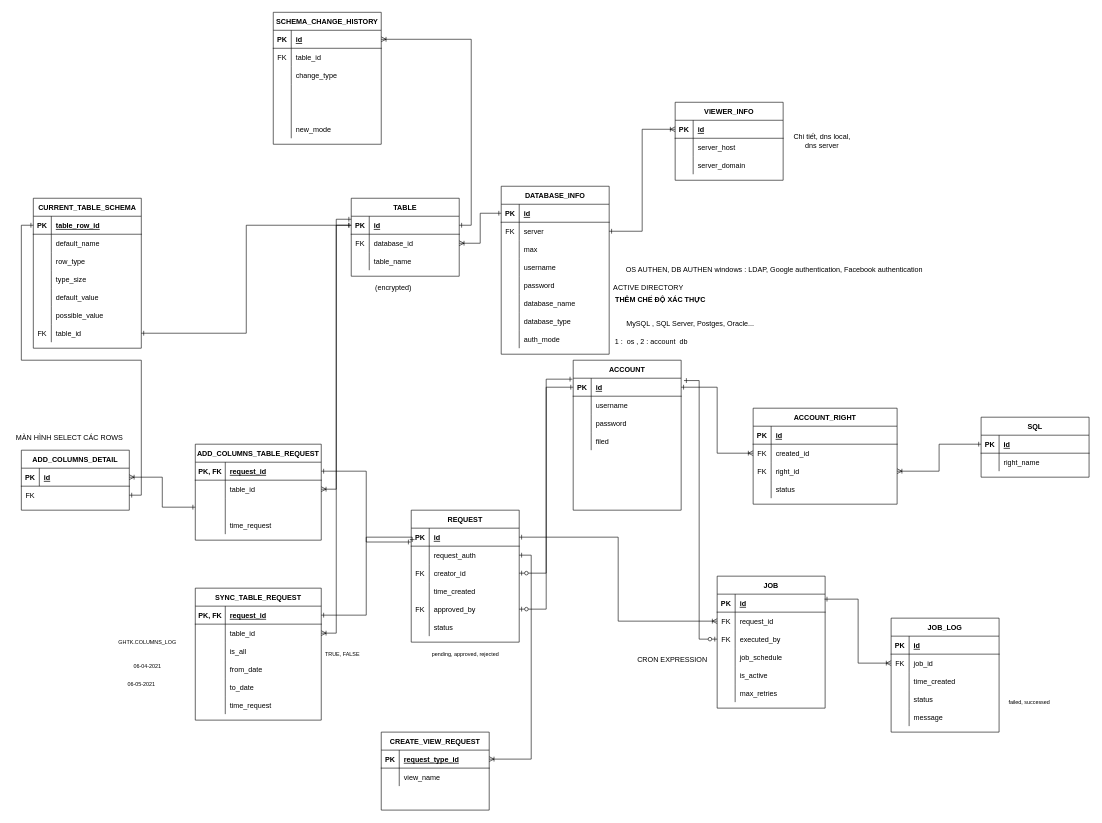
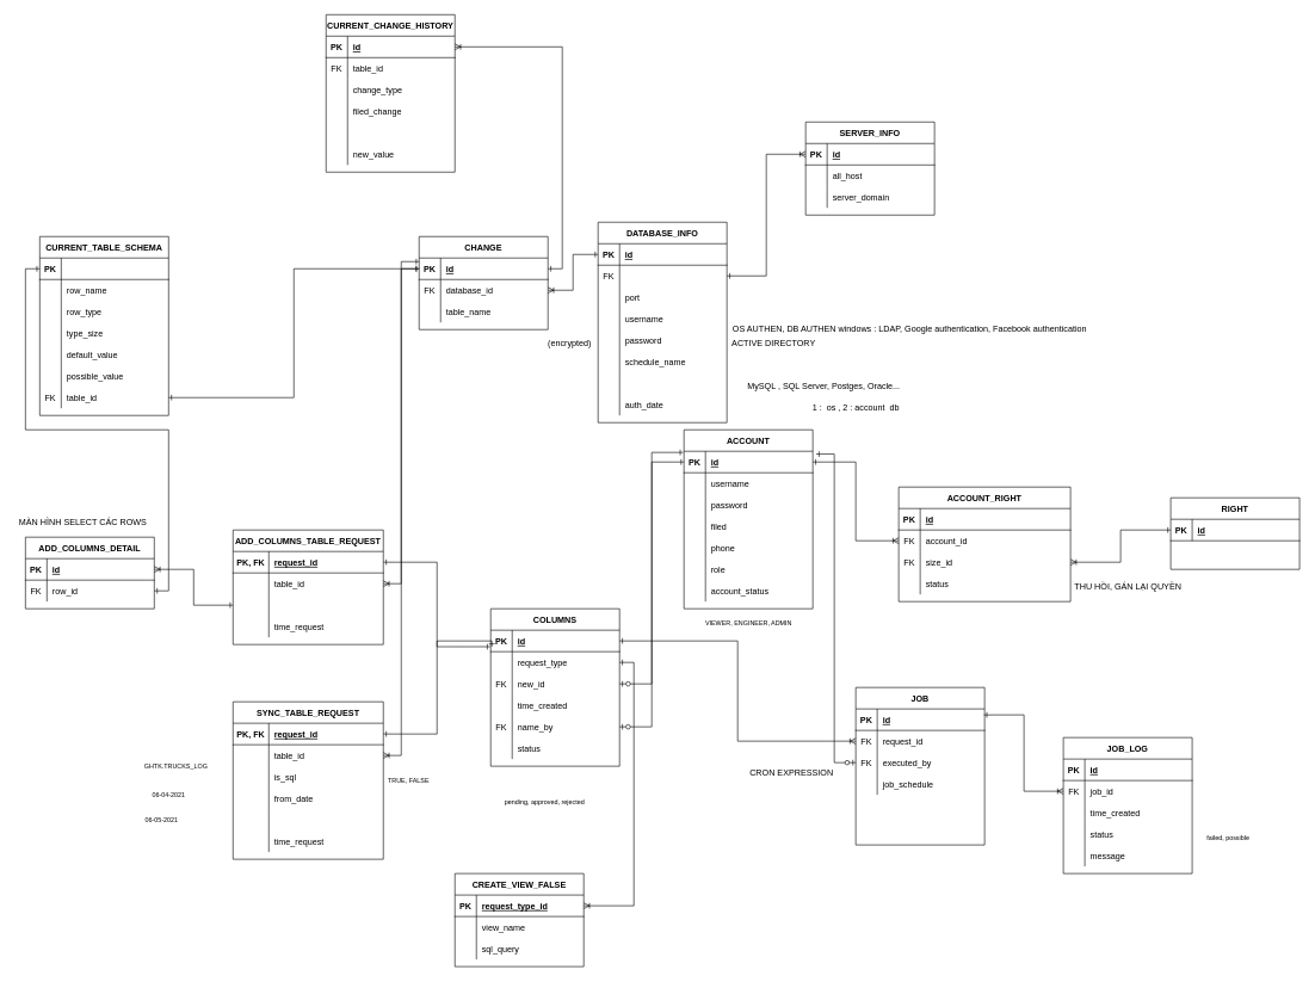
- <mxCell id="183" value="SCHEMA_CHANGE_HISTORY" style="shape=table;startSize=30;container=1;collapsible=1;childLayout=tableLayout;fixedRows=1;rowLines=0;fontStyle=1;align=center;resizeLast=1;" parent="1" vertex="1"><mxGeometry x="455" y="20" width="180" height="220" as="geometry" /></mxCell>
+ <mxCell id="183" value="CURRENT_CHANGE_HISTORY" style="shape=table;startSize=30;container=1;collapsible=1;childLayout=tableLayout;fixedRows=1;rowLines=0;fontStyle=1;align=center;resizeLast=1;" parent="1" vertex="1"><mxGeometry x="455" y="20" width="180" height="220" as="geometry" /></mxCell>
+ <mxCell id="195" value="filed_change" style="shape=partialRectangle;connectable=0;fillColor=none;top=0;left=0;bottom=0;right=0;align=left;spacingLeft=6;overflow=hidden;" parent="193" vertex="1"><mxGeometry x="30" width="150" height="30" as="geometry" /></mxCell>
- <mxCell id="128" value="VIEWER_INFO" style="shape=table;startSize=30;container=1;collapsible=1;childLayout=tableLayout;fixedRows=1;rowLines=0;fontStyle=1;align=center;resizeLast=1;" parent="1" vertex="1"><mxGeometry x="1125" y="170" width="180" height="130" as="geometry" /></mxCell>
+ <mxCell id="128" value="SERVER_INFO" style="shape=table;startSize=30;container=1;collapsible=1;childLayout=tableLayout;fixedRows=1;rowLines=0;fontStyle=1;align=center;resizeLast=1;" parent="1" vertex="1"><mxGeometry x="1125" y="170" width="180" height="130" as="geometry" /></mxCell>
- <mxCell id="200" value="new_mode" style="shape=partialRectangle;connectable=0;fillColor=none;top=0;left=0;bottom=0;right=0;align=left;spacingLeft=6;overflow=hidden;" parent="198" vertex="1"><mxGeometry x="30" width="150" height="30" as="geometry" /></mxCell>
+ <mxCell id="200" value="new_value" style="shape=partialRectangle;connectable=0;fillColor=none;top=0;left=0;bottom=0;right=0;align=left;spacingLeft=6;overflow=hidden;" parent="198" vertex="1"><mxGeometry x="30" width="150" height="30" as="geometry" /></mxCell>
- <mxCell id="258" value="Chi tiết, dns local, dns server" style="text;html=1;strokeColor=none;fillColor=none;align=center;verticalAlign=middle;whiteSpace=wrap;rounded=0;" parent="1" vertex="1"><mxGeometry x="1315" y="207.5" width="110" height="55" as="geometry" /></mxCell>
- <mxCell id="134" value="server_host" style="shape=partialRectangle;connectable=0;fillColor=none;top=0;left=0;bottom=0;right=0;align=left;spacingLeft=6;overflow=hidden;" parent="132" vertex="1"><mxGeometry x="30" width="150" height="30" as="geometry" /></mxCell>
+ <mxCell id="134" value="all_host" style="shape=partialRectangle;connectable=0;fillColor=none;top=0;left=0;bottom=0;right=0;align=left;spacingLeft=6;overflow=hidden;" parent="132" vertex="1"><mxGeometry x="30" width="150" height="30" as="geometry" /></mxCell>
- <mxCell id="92" value="TABLE" style="shape=table;startSize=30;container=1;collapsible=1;childLayout=tableLayout;fixedRows=1;rowLines=0;fontStyle=1;align=center;resizeLast=1;" parent="1" vertex="1"><mxGeometry x="585" y="330" width="180" height="130" as="geometry" /></mxCell>
+ <mxCell id="92" value="CHANGE" style="shape=table;startSize=30;container=1;collapsible=1;childLayout=tableLayout;fixedRows=1;rowLines=0;fontStyle=1;align=center;resizeLast=1;" parent="1" vertex="1"><mxGeometry x="585" y="330" width="180" height="130" as="geometry" /></mxCell>
- <mxCell id="73" value="table_row_id" style="shape=partialRectangle;connectable=0;fillColor=none;top=0;left=0;bottom=0;right=0;align=left;spacingLeft=6;fontStyle=5;overflow=hidden;" parent="71" vertex="1"><mxGeometry x="30" width="150" height="30" as="geometry" /></mxCell>
- <mxCell id="108" value="server" style="shape=partialRectangle;connectable=0;fillColor=none;top=0;left=0;bottom=0;right=0;align=left;spacingLeft=6;overflow=hidden;" parent="106" vertex="1"><mxGeometry x="30" width="150" height="30" as="geometry" /></mxCell>
- <mxCell id="76" value="default_name" style="shape=partialRectangle;connectable=0;fillColor=none;top=0;left=0;bottom=0;right=0;align=left;spacingLeft=6;overflow=hidden;" parent="74" vertex="1"><mxGeometry x="30" width="150" height="30" as="geometry" /></mxCell>
+ <mxCell id="76" value="row_name" style="shape=partialRectangle;connectable=0;fillColor=none;top=0;left=0;bottom=0;right=0;align=left;spacingLeft=6;overflow=hidden;" parent="74" vertex="1"><mxGeometry x="30" width="150" height="30" as="geometry" /></mxCell>
- <mxCell id="111" value="max" style="shape=partialRectangle;connectable=0;fillColor=none;top=0;left=0;bottom=0;right=0;align=left;spacingLeft=6;overflow=hidden;" parent="109" vertex="1"><mxGeometry x="30" width="150" height="30" as="geometry" /></mxCell>
+ <mxCell id="111" value="port" style="shape=partialRectangle;connectable=0;fillColor=none;top=0;left=0;bottom=0;right=0;align=left;spacingLeft=6;overflow=hidden;" parent="109" vertex="1"><mxGeometry x="30" width="150" height="30" as="geometry" /></mxCell>
- <mxCell id="259" value="OS AUTHEN, DB AUTHEN windows : LDAP, Google authentication, Facebook authentication" style="text;html=1;align=center;verticalAlign=middle;resizable=0;points=[];autosize=1;strokeColor=none;" parent="1" vertex="1"><mxGeometry x="1035" y="440" width="510" height="20" as="geometry" /></mxCell>
+ <mxCell id="259" value="OS AUTHEN, DB AUTHEN windows : LDAP, Google authentication, Facebook authentication" style="text;html=1;align=center;verticalAlign=middle;resizable=0;points=[];autosize=1;strokeColor=none;" parent="1" vertex="1"><mxGeometry x="1015" y="450" width="510" height="20" as="geometry" /></mxCell>
- <mxCell id="139" value="&lt;span style=&quot;text-align: left&quot;&gt;(encrypted)&lt;/span&gt;" style="text;html=1;align=center;verticalAlign=middle;resizable=0;points=[];autosize=1;strokeColor=none;" parent="1" vertex="1"><mxGeometry x="615" y="470" width="80" height="20" as="geometry" /></mxCell>
+ <mxCell id="139" value="&lt;span style=&quot;text-align: left&quot;&gt;(encrypted)&lt;/span&gt;" style="text;html=1;align=center;verticalAlign=middle;resizable=0;points=[];autosize=1;strokeColor=none;" parent="1" vertex="1"><mxGeometry x="755" y="470" width="80" height="20" as="geometry" /></mxCell>
- <mxCell id="261" value="&lt;b&gt;THÊM CHẾ ĐỘ XÁC THỰC&lt;/b&gt;" style="text;html=1;align=center;verticalAlign=middle;resizable=0;points=[];autosize=1;strokeColor=none;" parent="1" vertex="1"><mxGeometry x="1015" y="490" width="170" height="20" as="geometry" /></mxCell>
- <mxCell id="120" value="database_name" style="shape=partialRectangle;connectable=0;fillColor=none;top=0;left=0;bottom=0;right=0;align=left;spacingLeft=6;overflow=hidden;" parent="118" vertex="1"><mxGeometry x="30" width="150" height="30" as="geometry" /></mxCell>
+ <mxCell id="120" value="schedule_name" style="shape=partialRectangle;connectable=0;fillColor=none;top=0;left=0;bottom=0;right=0;align=left;spacingLeft=6;overflow=hidden;" parent="118" vertex="1"><mxGeometry x="30" width="150" height="30" as="geometry" /></mxCell>
- <mxCell id="123" value="database_type" style="shape=partialRectangle;connectable=0;fillColor=none;top=0;left=0;bottom=0;right=0;align=left;spacingLeft=6;overflow=hidden;" parent="121" vertex="1"><mxGeometry x="30" width="150" height="30" as="geometry" /></mxCell>
- <mxCell id="126" value="auth_mode " style="shape=partialRectangle;connectable=0;fillColor=none;top=0;left=0;bottom=0;right=0;align=left;spacingLeft=6;overflow=hidden;" parent="124" vertex="1"><mxGeometry x="30" width="150" height="30" as="geometry" /></mxCell>
+ <mxCell id="126" value="auth_date " style="shape=partialRectangle;connectable=0;fillColor=none;top=0;left=0;bottom=0;right=0;align=left;spacingLeft=6;overflow=hidden;" parent="124" vertex="1"><mxGeometry x="30" width="150" height="30" as="geometry" /></mxCell>
- <mxCell id="262" value="1 :&amp;nbsp; os , 2 : account&amp;nbsp; db" style="text;html=1;align=center;verticalAlign=middle;resizable=0;points=[];autosize=1;strokeColor=none;" parent="1" vertex="1"><mxGeometry x="1015" y="560" width="140" height="20" as="geometry" /></mxCell>
+ <mxCell id="262" value="1 :&amp;nbsp; os , 2 : account&amp;nbsp; db" style="text;html=1;align=center;verticalAlign=middle;resizable=0;points=[];autosize=1;strokeColor=none;" parent="1" vertex="1"><mxGeometry x="1125" y="560" width="140" height="20" as="geometry" /></mxCell>
- <mxCell id="162" value="SQL" style="shape=table;startSize=30;container=1;collapsible=1;childLayout=tableLayout;fixedRows=1;rowLines=0;fontStyle=1;align=center;resizeLast=1;" parent="1" vertex="1"><mxGeometry x="1635" y="695" width="180" height="100" as="geometry" /></mxCell>
+ <mxCell id="162" value="RIGHT" style="shape=table;startSize=30;container=1;collapsible=1;childLayout=tableLayout;fixedRows=1;rowLines=0;fontStyle=1;align=center;resizeLast=1;" parent="1" vertex="1"><mxGeometry x="1635" y="695" width="180" height="100" as="geometry" /></mxCell>
- <mxCell id="175" value="created_id" style="shape=partialRectangle;connectable=0;fillColor=none;top=0;left=0;bottom=0;right=0;align=left;spacingLeft=6;overflow=hidden;" parent="173" vertex="1"><mxGeometry x="30" width="210" height="30" as="geometry" /></mxCell>
+ <mxCell id="175" value="account_id" style="shape=partialRectangle;connectable=0;fillColor=none;top=0;left=0;bottom=0;right=0;align=left;spacingLeft=6;overflow=hidden;" parent="173" vertex="1"><mxGeometry x="30" width="210" height="30" as="geometry" /></mxCell>
+ <mxCell id="155" value="phone" style="shape=partialRectangle;connectable=0;fillColor=none;top=0;left=0;bottom=0;right=0;align=left;spacingLeft=6;overflow=hidden;" parent="153" vertex="1"><mxGeometry x="30" width="150" height="30" as="geometry" /></mxCell>
- <mxCell id="168" value="right_name" style="shape=partialRectangle;connectable=0;fillColor=none;top=0;left=0;bottom=0;right=0;align=left;spacingLeft=6;overflow=hidden;" parent="166" vertex="1"><mxGeometry x="30" width="150" height="30" as="geometry" /></mxCell>
- <mxCell id="178" value="right_id" style="shape=partialRectangle;connectable=0;fillColor=none;top=0;left=0;bottom=0;right=0;align=left;spacingLeft=6;overflow=hidden;" parent="176" vertex="1"><mxGeometry x="30" width="210" height="30" as="geometry" /></mxCell>
+ <mxCell id="178" value="size_id" style="shape=partialRectangle;connectable=0;fillColor=none;top=0;left=0;bottom=0;right=0;align=left;spacingLeft=6;overflow=hidden;" parent="176" vertex="1"><mxGeometry x="30" width="210" height="30" as="geometry" /></mxCell>
+ <mxCell id="158" value="role" style="shape=partialRectangle;connectable=0;fillColor=none;top=0;left=0;bottom=0;right=0;align=left;spacingLeft=6;overflow=hidden;" parent="156" vertex="1"><mxGeometry x="30" width="150" height="30" as="geometry" /></mxCell>
+ <mxCell id="263" value="THU HỒI, GÁN LẠI QUYỀN" style="text;html=1;align=center;verticalAlign=middle;resizable=0;points=[];autosize=1;strokeColor=none;" parent="1" vertex="1"><mxGeometry x="1495" y="810" width="160" height="20" as="geometry" /></mxCell>
+ <mxCell id="68" value="row_id" style="shape=partialRectangle;connectable=0;fillColor=none;top=0;left=0;bottom=0;right=0;align=left;spacingLeft=6;overflow=hidden;" parent="66" vertex="1"><mxGeometry x="30" width="150" height="30" as="geometry" /></mxCell>
+ <mxCell id="161" value="account_status" style="shape=partialRectangle;connectable=0;fillColor=none;top=0;left=0;bottom=0;right=0;align=left;spacingLeft=6;overflow=hidden;" parent="159" vertex="1"><mxGeometry x="30" width="150" height="30" as="geometry" /></mxCell>
- <mxCell id="2" value="REQUEST" style="shape=table;startSize=30;container=1;collapsible=1;childLayout=tableLayout;fixedRows=1;rowLines=0;fontStyle=1;align=center;resizeLast=1;" parent="1" vertex="1"><mxGeometry x="685" y="850" width="180" height="220" as="geometry" /></mxCell>
+ <mxCell id="2" value="COLUMNS" style="shape=table;startSize=30;container=1;collapsible=1;childLayout=tableLayout;fixedRows=1;rowLines=0;fontStyle=1;align=center;resizeLast=1;" parent="1" vertex="1"><mxGeometry x="685" y="850" width="180" height="220" as="geometry" /></mxCell>
+ <mxCell id="239" value="VIEWER, ENGINEER, ADMIN" style="text;html=1;align=center;verticalAlign=middle;resizable=0;points=[];autosize=1;strokeColor=none;fontSize=9;" parent="1" vertex="1"><mxGeometry x="975" y="860" width="140" height="20" as="geometry" /></mxCell>
- <mxCell id="8" value="request_auth" style="shape=partialRectangle;connectable=0;fillColor=none;top=0;left=0;bottom=0;right=0;align=left;spacingLeft=6;overflow=hidden;" parent="6" vertex="1"><mxGeometry x="30" width="150" height="30" as="geometry" /></mxCell>
+ <mxCell id="8" value="request_type" style="shape=partialRectangle;connectable=0;fillColor=none;top=0;left=0;bottom=0;right=0;align=left;spacingLeft=6;overflow=hidden;" parent="6" vertex="1"><mxGeometry x="30" width="150" height="30" as="geometry" /></mxCell>
- <mxCell id="11" value="creator_id" style="shape=partialRectangle;connectable=0;fillColor=none;top=0;left=0;bottom=0;right=0;align=left;spacingLeft=6;overflow=hidden;" parent="9" vertex="1"><mxGeometry x="30" width="150" height="30" as="geometry" /></mxCell>
+ <mxCell id="11" value="new_id" style="shape=partialRectangle;connectable=0;fillColor=none;top=0;left=0;bottom=0;right=0;align=left;spacingLeft=6;overflow=hidden;" parent="9" vertex="1"><mxGeometry x="30" width="150" height="30" as="geometry" /></mxCell>
- <mxCell id="17" value="approved_by" style="shape=partialRectangle;connectable=0;fillColor=none;top=0;left=0;bottom=0;right=0;align=left;spacingLeft=6;overflow=hidden;" parent="15" vertex="1"><mxGeometry x="30" width="150" height="30" as="geometry" /></mxCell>
+ <mxCell id="17" value="name_by" style="shape=partialRectangle;connectable=0;fillColor=none;top=0;left=0;bottom=0;right=0;align=left;spacingLeft=6;overflow=hidden;" parent="15" vertex="1"><mxGeometry x="30" width="150" height="30" as="geometry" /></mxCell>
- <mxCell id="244" value="GHTK.COLUMNS_LOG" style="text;html=1;align=center;verticalAlign=middle;resizable=0;points=[];autosize=1;strokeColor=none;fontSize=9;" parent="1" vertex="1"><mxGeometry x="195" y="1060" width="100" height="20" as="geometry" /></mxCell>
+ <mxCell id="244" value="GHTK.TRUCKS_LOG" style="text;html=1;align=center;verticalAlign=middle;resizable=0;points=[];autosize=1;strokeColor=none;fontSize=9;" parent="1" vertex="1"><mxGeometry x="195" y="1060" width="100" height="20" as="geometry" /></mxCell>
- <mxCell id="42" value="is_all" style="shape=partialRectangle;connectable=0;fillColor=none;top=0;left=0;bottom=0;right=0;align=left;spacingLeft=6;overflow=hidden;" parent="40" vertex="1"><mxGeometry x="50" width="160" height="30" as="geometry" /></mxCell>
+ <mxCell id="42" value="is_sql" style="shape=partialRectangle;connectable=0;fillColor=none;top=0;left=0;bottom=0;right=0;align=left;spacingLeft=6;overflow=hidden;" parent="40" vertex="1"><mxGeometry x="50" width="160" height="30" as="geometry" /></mxCell>
- <mxCell id="241" value="pending, approved, rejected" style="text;html=1;align=center;verticalAlign=middle;resizable=0;points=[];autosize=1;strokeColor=none;fontSize=9;" parent="1" vertex="1"><mxGeometry x="710" y="1080" width="130" height="20" as="geometry" /></mxCell>
+ <mxCell id="241" value="pending, approved, rejected" style="text;html=1;align=center;verticalAlign=middle;resizable=0;points=[];autosize=1;strokeColor=none;fontSize=9;" parent="1" vertex="1"><mxGeometry x="695" y="1110" width="130" height="20" as="geometry" /></mxCell>
- <mxCell id="247" value="CRON EXPRESSION" style="text;html=1;align=center;verticalAlign=middle;resizable=0;points=[];autosize=1;strokeColor=none;" parent="1" vertex="1"><mxGeometry x="1055" y="1090" width="130" height="20" as="geometry" /></mxCell>
+ <mxCell id="247" value="CRON EXPRESSION" style="text;html=1;align=center;verticalAlign=middle;resizable=0;points=[];autosize=1;strokeColor=none;" parent="1" vertex="1"><mxGeometry x="1040" y="1070" width="130" height="20" as="geometry" /></mxCell>
- <mxCell id="245" value="06-04-2021" style="text;html=1;align=center;verticalAlign=middle;resizable=0;points=[];autosize=1;strokeColor=none;fontSize=9;" parent="1" vertex="1"><mxGeometry x="215" y="1100" width="60" height="20" as="geometry" /></mxCell>
+ <mxCell id="245" value="06-04-2021" style="text;html=1;align=center;verticalAlign=middle;resizable=0;points=[];autosize=1;strokeColor=none;fontSize=9;" parent="1" vertex="1"><mxGeometry x="205" y="1100" width="60" height="20" as="geometry" /></mxCell>
- <mxCell id="217" value="is_active" style="shape=partialRectangle;connectable=0;fillColor=none;top=0;left=0;bottom=0;right=0;align=left;spacingLeft=6;overflow=hidden;" parent="215" vertex="1"><mxGeometry x="30" width="150" height="30" as="geometry" /></mxCell>
- <mxCell id="246" value="06-05-2021" style="text;html=1;align=center;verticalAlign=middle;resizable=0;points=[];autosize=1;strokeColor=none;fontSize=9;" parent="1" vertex="1"><mxGeometry x="205" y="1130" width="60" height="20" as="geometry" /></mxCell>
+ <mxCell id="246" value="06-05-2021" style="text;html=1;align=center;verticalAlign=middle;resizable=0;points=[];autosize=1;strokeColor=none;fontSize=9;" parent="1" vertex="1"><mxGeometry x="195" y="1135" width="60" height="20" as="geometry" /></mxCell>
- <mxCell id="48" value="to_date" style="shape=partialRectangle;connectable=0;fillColor=none;top=0;left=0;bottom=0;right=0;align=left;spacingLeft=6;overflow=hidden;" parent="46" vertex="1"><mxGeometry x="50" width="160" height="30" as="geometry" /></mxCell>
- <mxCell id="220" value="max_retries" style="shape=partialRectangle;connectable=0;fillColor=none;top=0;left=0;bottom=0;right=0;align=left;spacingLeft=6;overflow=hidden;" vertex="1" parent="218"><mxGeometry x="30" width="150" height="30" as="geometry" /></mxCell>
- <mxCell id="242" value="failed, successed" style="text;html=1;align=center;verticalAlign=middle;resizable=0;points=[];autosize=1;strokeColor=none;fontSize=9;" parent="1" vertex="1"><mxGeometry x="1675" y="1160" width="80" height="20" as="geometry" /></mxCell>
+ <mxCell id="242" value="failed, possible" style="text;html=1;align=center;verticalAlign=middle;resizable=0;points=[];autosize=1;strokeColor=none;fontSize=9;" parent="1" vertex="1"><mxGeometry x="1675" y="1160" width="80" height="20" as="geometry" /></mxCell>
- <mxCell id="52" value="CREATE_VIEW_REQUEST" style="shape=table;startSize=30;container=1;collapsible=1;childLayout=tableLayout;fixedRows=1;rowLines=0;fontStyle=1;align=center;resizeLast=1;" parent="1" vertex="1"><mxGeometry x="635" y="1220" width="180" height="130" as="geometry" /></mxCell>
+ <mxCell id="52" value="CREATE_VIEW_FALSE" style="shape=table;startSize=30;container=1;collapsible=1;childLayout=tableLayout;fixedRows=1;rowLines=0;fontStyle=1;align=center;resizeLast=1;" parent="1" vertex="1"><mxGeometry x="635" y="1220" width="180" height="130" as="geometry" /></mxCell>
+ <mxCell id="61" value="sql_query" style="shape=partialRectangle;connectable=0;fillColor=none;top=0;left=0;bottom=0;right=0;align=left;spacingLeft=6;overflow=hidden;" parent="59" vertex="1"><mxGeometry x="30" width="150" height="30" as="geometry" /></mxCell>
